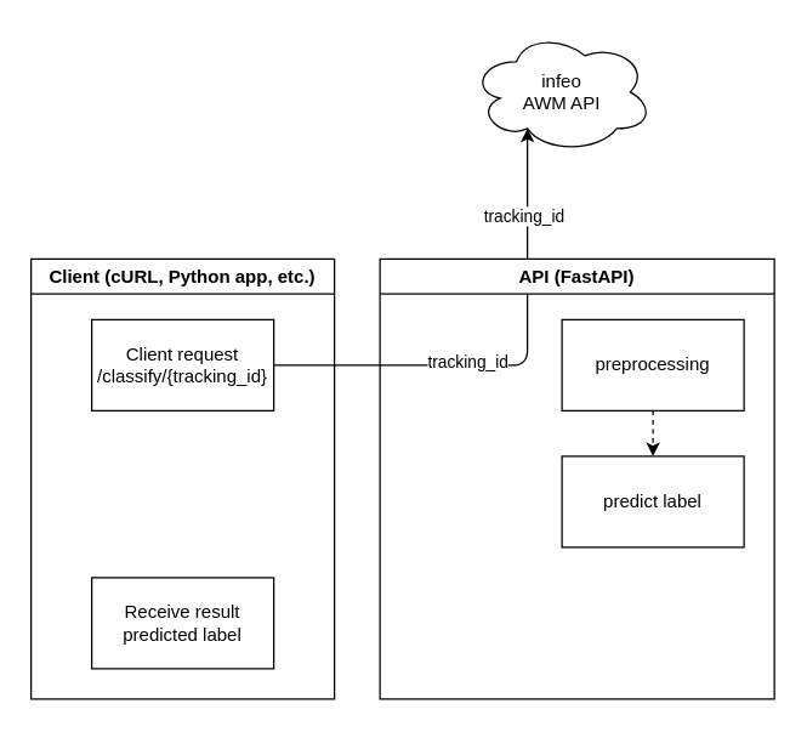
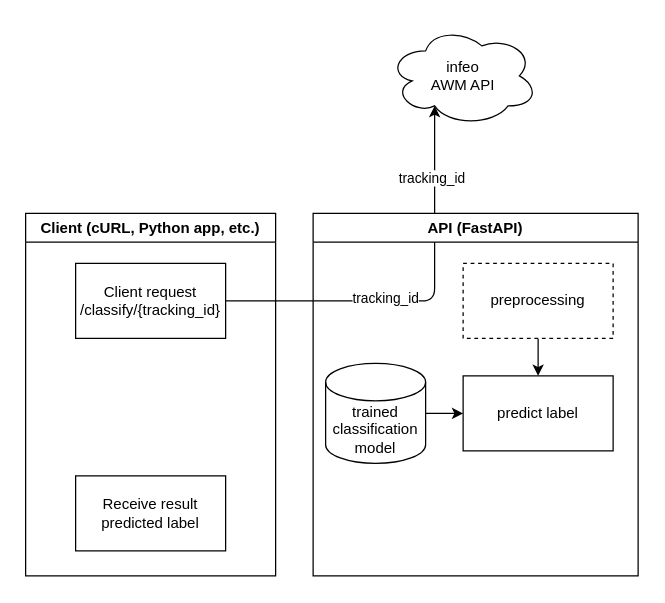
- <mxCell id="7" value="preprocessing" style="rounded=0;whiteSpace=wrap;html=1;" vertex="1" parent="5"><mxGeometry x="120" y="40" width="120" height="60" as="geometry" /></mxCell>
+ <mxCell id="7" value="preprocessing" style="rounded=0;whiteSpace=wrap;html=1;dashed=1;" vertex="1" parent="5"><mxGeometry x="120" y="40" width="120" height="60" as="geometry" /></mxCell>
- <mxCell id="6" style="edgeStyle=none;html=1;exitX=0.5;exitY=1;exitDx=0;exitDy=0;entryX=0.5;entryY=0;entryDx=0;entryDy=0;dashed=1;" edge="1" parent="5" source="7" target="9"><mxGeometry relative="1" as="geometry" /></mxCell>
+ <mxCell id="6" style="edgeStyle=none;html=1;exitX=0.5;exitY=1;exitDx=0;exitDy=0;entryX=0.5;entryY=0;entryDx=0;entryDy=0;" edge="1" parent="5" source="7" target="9"><mxGeometry relative="1" as="geometry" /></mxCell>
+ <mxCell id="10" value="trained&lt;div&gt;classification&lt;/div&gt;&lt;div&gt;model&lt;/div&gt;" style="shape=cylinder3;whiteSpace=wrap;html=1;boundedLbl=1;backgroundOutline=1;size=15;" vertex="1" parent="5"><mxGeometry x="10" y="120" width="80" height="80" as="geometry" /></mxCell>
+ <mxCell id="8" style="edgeStyle=none;html=1;exitX=1;exitY=0.5;exitDx=0;exitDy=0;entryX=0;entryY=0.5;entryDx=0;entryDy=0;exitPerimeter=0;" edge="1" parent="5" source="10" target="9"><mxGeometry relative="1" as="geometry"><mxPoint x="100" y="150" as="sourcePoint" /></mxGeometry></mxCell>
